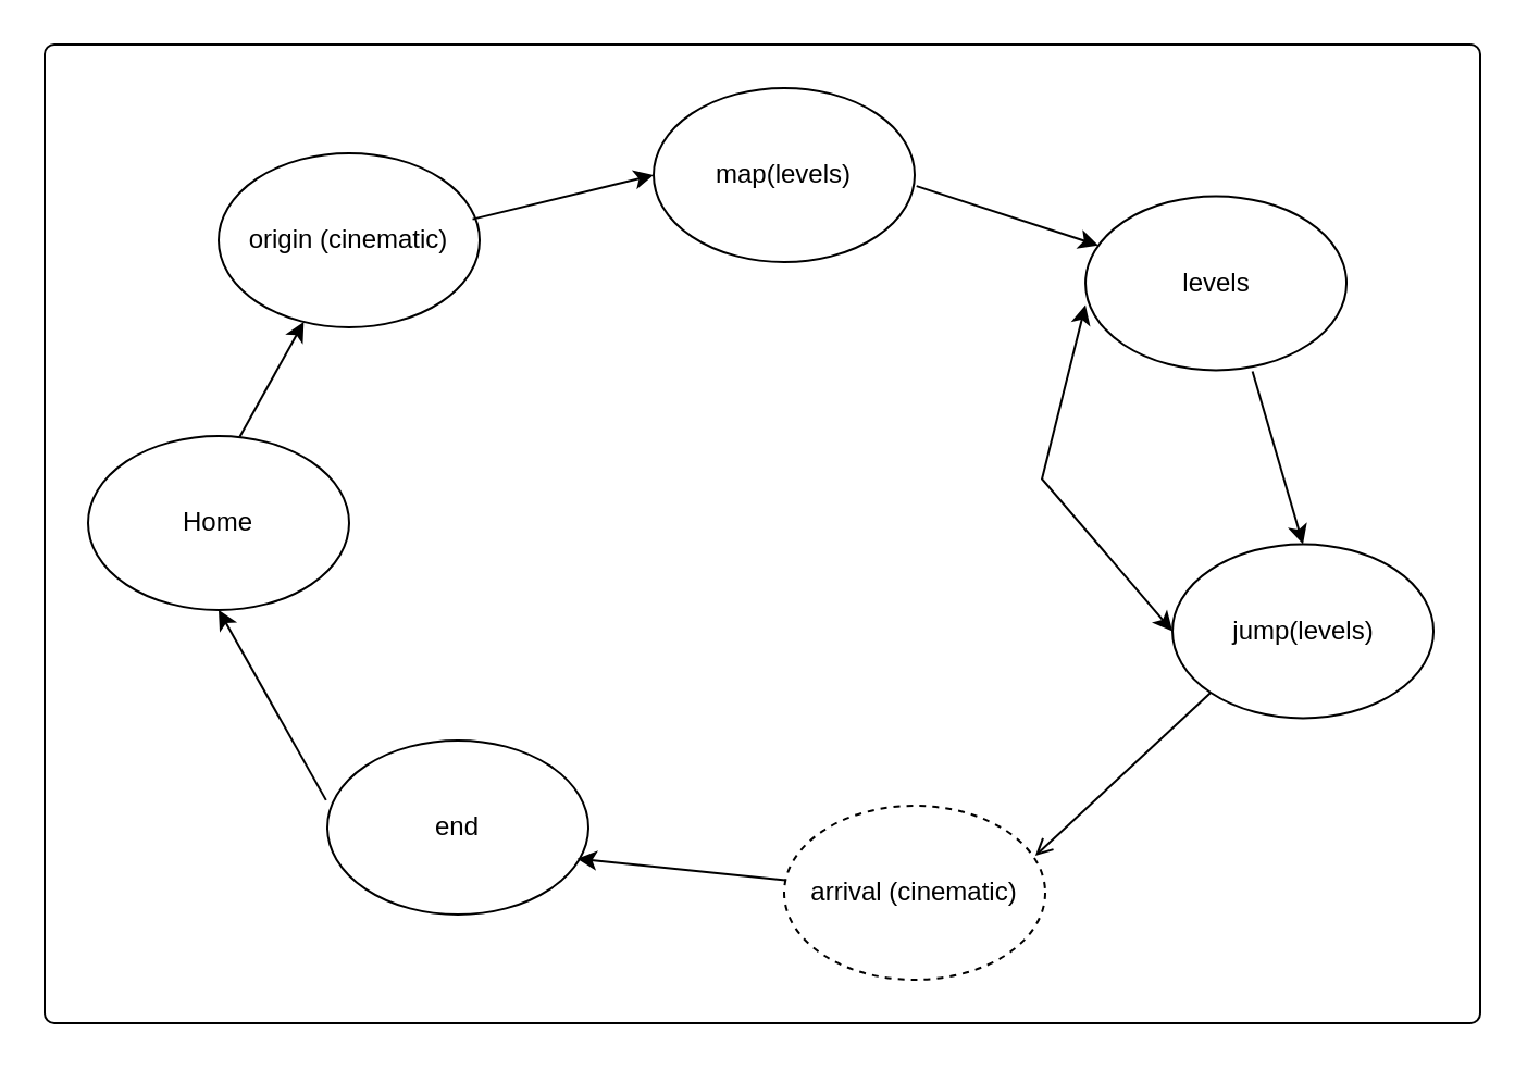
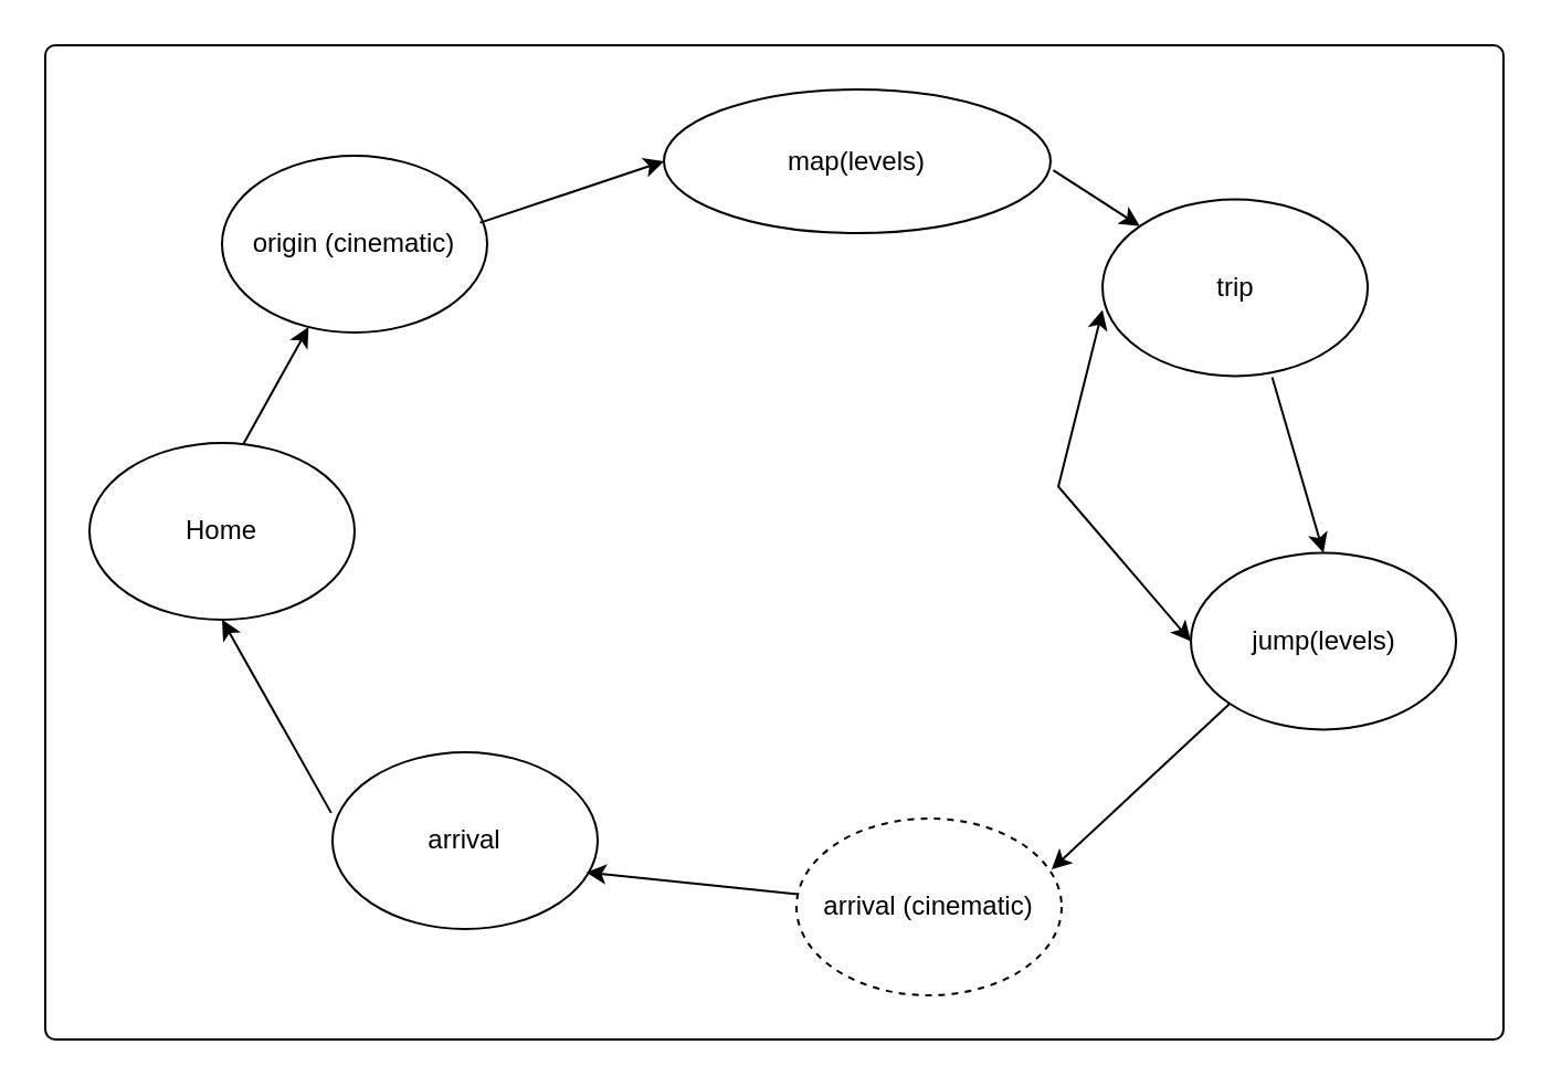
- <mxCell id="6" value="map(levels)" style="ellipse;whiteSpace=wrap;html=1;" vertex="1" parent="2"><mxGeometry x="280" y="20" width="120" height="80" as="geometry" /></mxCell>
+ <mxCell id="6" value="map(levels)" style="ellipse;whiteSpace=wrap;html=1;" vertex="1" parent="2"><mxGeometry x="280" y="20" width="175" height="65" as="geometry" /></mxCell>
- <mxCell id="7" value="levels" style="ellipse;whiteSpace=wrap;html=1;" vertex="1" parent="2"><mxGeometry x="478.52" y="69.72" width="120" height="80" as="geometry" /></mxCell>
+ <mxCell id="7" value="trip" style="ellipse;whiteSpace=wrap;html=1;" vertex="1" parent="2"><mxGeometry x="478.52" y="69.72" width="120" height="80" as="geometry" /></mxCell>
- <mxCell id="10" value="end" style="ellipse;whiteSpace=wrap;html=1;" vertex="1" parent="2"><mxGeometry x="130" y="320" width="120" height="80" as="geometry" /></mxCell>
+ <mxCell id="10" value="arrival" style="ellipse;whiteSpace=wrap;html=1;" vertex="1" parent="2"><mxGeometry x="130" y="320" width="120" height="80" as="geometry" /></mxCell>
- <mxCell id="15" value="" style="endArrow=open;html=1;rounded=0;exitX=0;exitY=1;exitDx=0;exitDy=0;entryX=0.962;entryY=0.288;entryDx=0;entryDy=0;entryPerimeter=0;" edge="1" parent="2" source="8" target="9"><mxGeometry width="50" height="50" relative="1" as="geometry"><mxPoint x="513.52" y="329.72" as="sourcePoint" /><mxPoint x="420" y="370.28" as="targetPoint" /></mxGeometry></mxCell>
+ <mxCell id="15" value="" style="endArrow=classic;html=1;rounded=0;exitX=0;exitY=1;exitDx=0;exitDy=0;entryX=0.962;entryY=0.288;entryDx=0;entryDy=0;entryPerimeter=0;" edge="1" parent="2" source="8" target="9"><mxGeometry width="50" height="50" relative="1" as="geometry"><mxPoint x="513.52" y="329.72" as="sourcePoint" /><mxPoint x="420" y="370.28" as="targetPoint" /></mxGeometry></mxCell>
